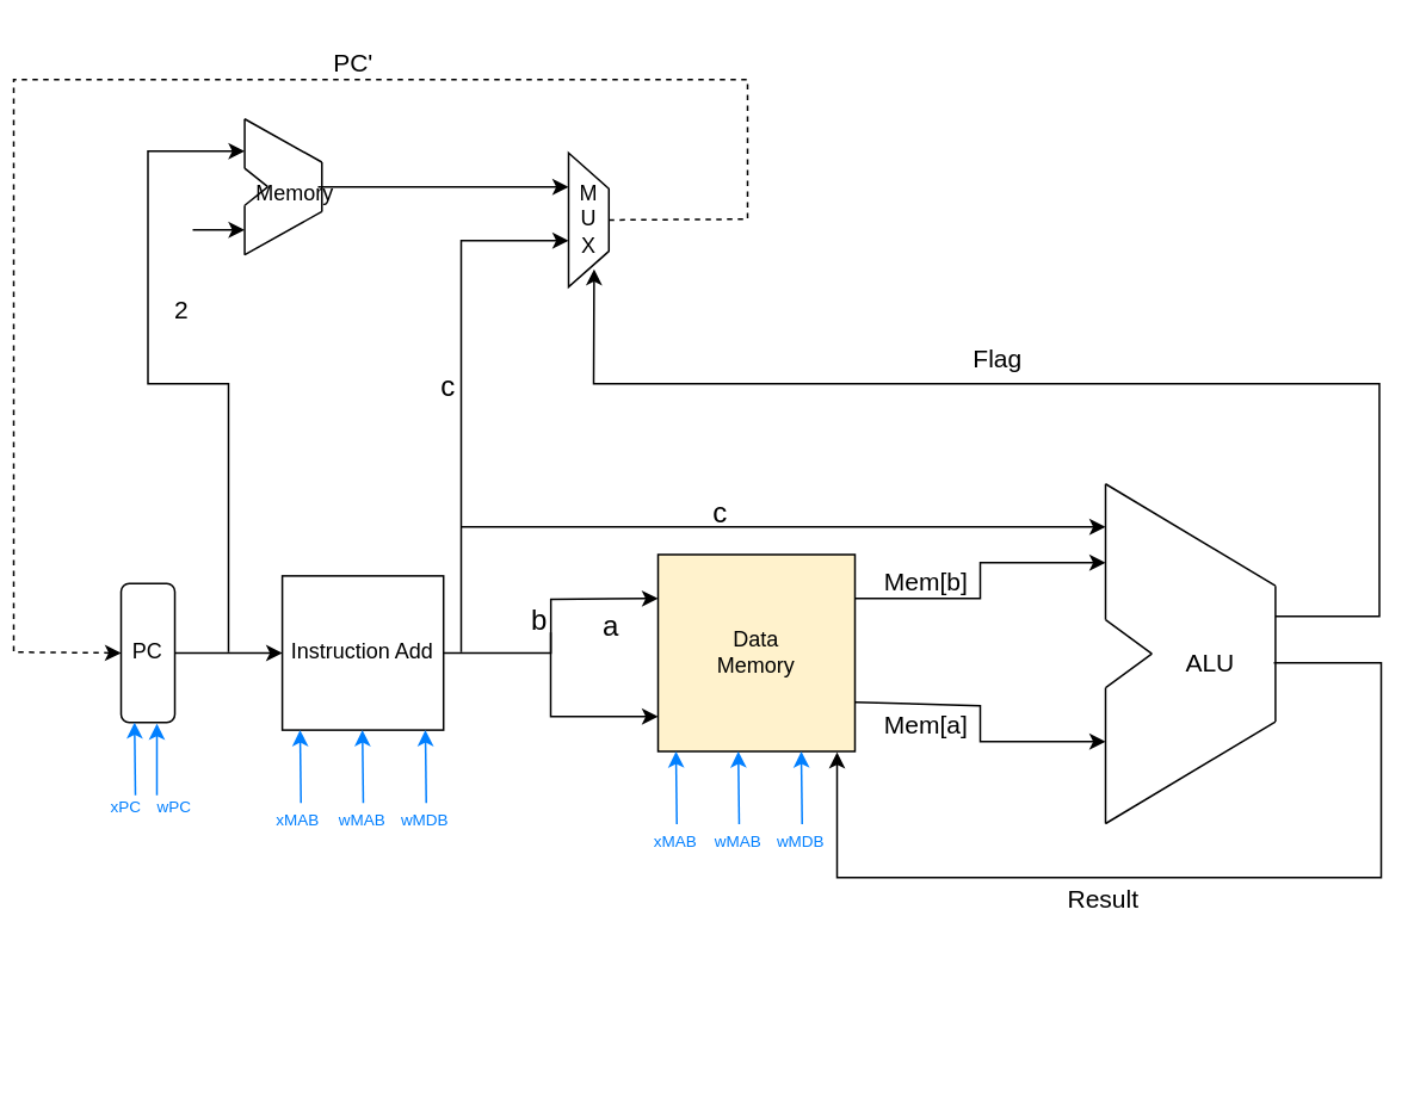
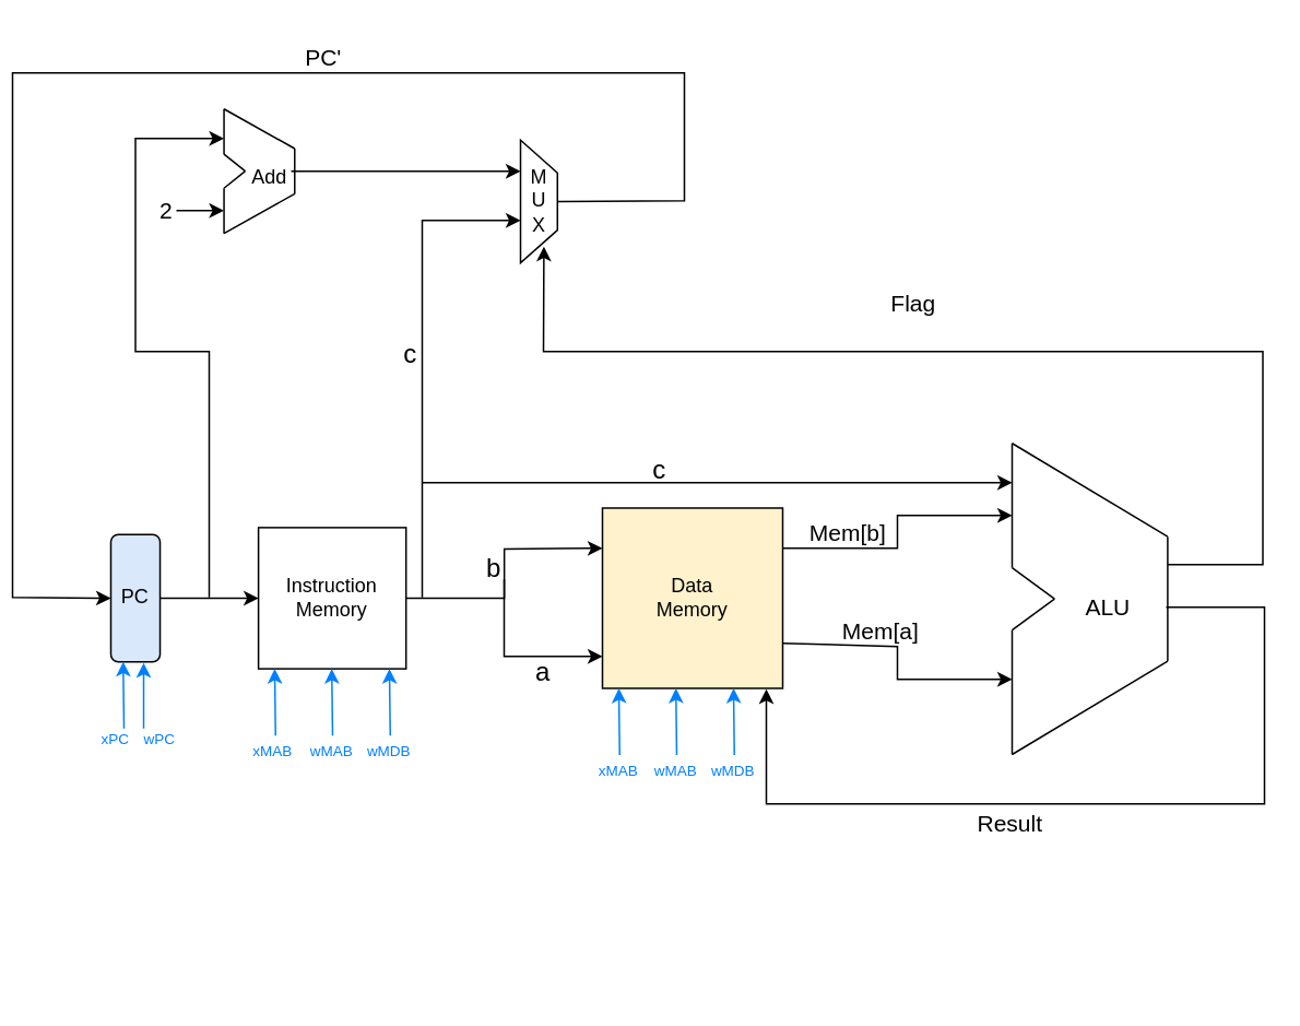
- <mxCell id="19" value="" style="endArrow=classic;html=1;rounded=0;exitX=0.5;exitY=0;exitDx=0;exitDy=0;entryX=0;entryY=0.5;entryDx=0;entryDy=0;dashed=1;" parent="3" source="18" target="6" edge="1"><mxGeometry width="50" height="50" relative="1" as="geometry"><mxPoint x="320" y="300" as="sourcePoint" /><mxPoint x="370" y="250" as="targetPoint" /><Array as="points"><mxPoint x="350" y="78" /><mxPoint x="350" /><mxPoint x="-60" /><mxPoint x="-60" y="320" /></Array></mxGeometry></mxCell>
+ <mxCell id="19" value="" style="endArrow=classic;html=1;rounded=0;exitX=0.5;exitY=0;exitDx=0;exitDy=0;entryX=0;entryY=0.5;entryDx=0;entryDy=0;" parent="3" source="18" target="6" edge="1"><mxGeometry width="50" height="50" relative="1" as="geometry"><mxPoint x="320" y="300" as="sourcePoint" /><mxPoint x="370" y="250" as="targetPoint" /><Array as="points"><mxPoint x="350" y="78" /><mxPoint x="350" /><mxPoint x="-60" /><mxPoint x="-60" y="320" /></Array></mxGeometry></mxCell>
- <mxCell id="7" value="&#10;&#10;    Memory" style="group" parent="3" vertex="1" connectable="0"><mxGeometry x="69.041" y="22.005" width="43.151" height="75.932" as="geometry" /></mxCell>
+ <mxCell id="7" value="&#10;&#10;    Add" style="group" parent="3" vertex="1" connectable="0"><mxGeometry x="69.041" y="22.005" width="43.151" height="75.932" as="geometry" /></mxCell>
- <mxCell id="26" value="2" style="text;html=1;strokeColor=none;fillColor=none;align=center;verticalAlign=middle;whiteSpace=wrap;rounded=0;fontSize=14;" parent="3" vertex="1"><mxGeometry x="24" y="118.94" width="20" height="20" as="geometry" /></mxCell>
+ <mxCell id="26" value="2" style="text;html=1;strokeColor=none;fillColor=none;align=center;verticalAlign=middle;whiteSpace=wrap;rounded=0;fontSize=14;" parent="3" vertex="1"><mxGeometry x="24" y="73.94" width="20" height="20" as="geometry" /></mxCell>
- <mxCell id="50" value="&lt;span style=&quot;font-size: 14px;&quot;&gt;Flag&lt;/span&gt;" style="text;html=1;strokeColor=none;fillColor=none;align=center;verticalAlign=middle;whiteSpace=wrap;rounded=0;fontSize=16;" parent="2" vertex="1"><mxGeometry x="460" y="140" width="60" height="30" as="geometry" /></mxCell>
+ <mxCell id="50" value="&lt;span style=&quot;font-size: 14px;&quot;&gt;Flag&lt;/span&gt;" style="text;html=1;strokeColor=none;fillColor=none;align=center;verticalAlign=middle;whiteSpace=wrap;rounded=0;fontSize=16;" parent="2" vertex="1"><mxGeometry x="460" y="125" width="60" height="30" as="geometry" /></mxCell>
- <mxCell id="22" value="a" style="text;html=1;strokeColor=none;fillColor=none;align=center;verticalAlign=middle;whiteSpace=wrap;rounded=0;fontSize=16;" parent="3" vertex="1"><mxGeometry x="260" y="295.49" width="27.68" height="20" as="geometry" /></mxCell>
+ <mxCell id="22" value="a" style="text;html=1;strokeColor=none;fillColor=none;align=center;verticalAlign=middle;whiteSpace=wrap;rounded=0;fontSize=16;" parent="3" vertex="1"><mxGeometry x="250" y="355.49" width="27.68" height="20" as="geometry" /></mxCell>
- <mxCell id="6" value="PC" style="rounded=1;whiteSpace=wrap;html=1;" parent="3" vertex="1"><mxGeometry y="281.723" width="30.022" height="77.538" as="geometry" /></mxCell>
+ <mxCell id="6" value="PC" style="rounded=1;whiteSpace=wrap;html=1;fillColor=#dae8fc;" parent="3" vertex="1"><mxGeometry y="281.723" width="30.022" height="77.538" as="geometry" /></mxCell>
- <mxCell id="4" value="Instruction Add" style="rounded=0;whiteSpace=wrap;html=1;" parent="3" vertex="1"><mxGeometry x="90.067" y="277.415" width="90.067" height="86.154" as="geometry" /></mxCell>
+ <mxCell id="4" value="Instruction Memory" style="rounded=0;whiteSpace=wrap;html=1;" parent="3" vertex="1"><mxGeometry x="90.067" y="277.415" width="90.067" height="86.154" as="geometry" /></mxCell>
- <mxCell id="24" value="&lt;font style=&quot;font-size: 14px;&quot;&gt;Mem[a]&lt;/font&gt;" style="text;html=1;strokeColor=none;fillColor=none;align=center;verticalAlign=middle;whiteSpace=wrap;rounded=0;fontSize=16;" parent="3" vertex="1"><mxGeometry x="420" y="345.49" width="60" height="30" as="geometry" /></mxCell>
+ <mxCell id="24" value="&lt;font style=&quot;font-size: 14px;&quot;&gt;Mem[a]&lt;/font&gt;" style="text;html=1;strokeColor=none;fillColor=none;align=center;verticalAlign=middle;whiteSpace=wrap;rounded=0;fontSize=16;" parent="3" vertex="1"><mxGeometry x="440" y="325.49" width="60" height="30" as="geometry" /></mxCell>
